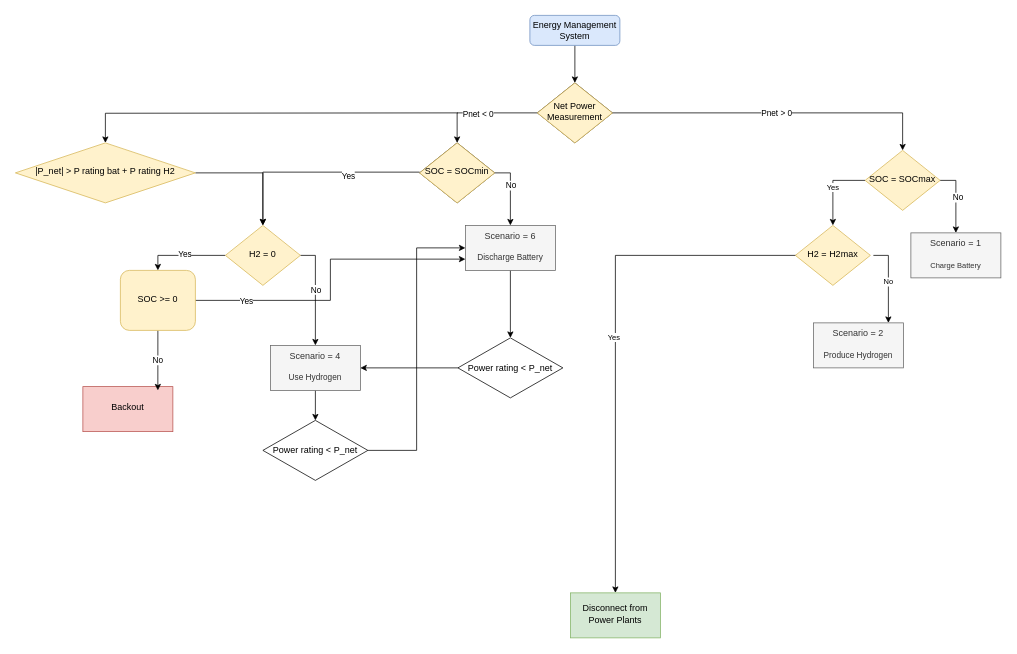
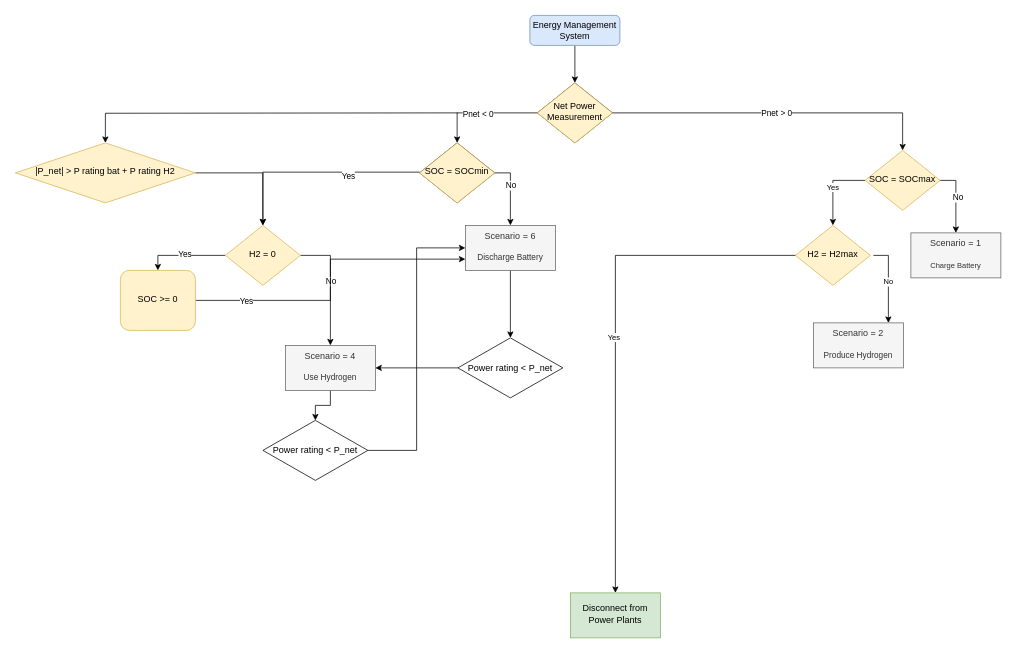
- <mxCell id="45" value="No" style="edgeStyle=orthogonalEdgeStyle;rounded=0;orthogonalLoop=1;jettySize=auto;html=1;exitX=0.5;exitY=1;exitDx=0;exitDy=0;entryX=0.833;entryY=0.083;entryDx=0;entryDy=0;entryPerimeter=0;" edge="1" parent="1" source="46" target="16"><mxGeometry relative="1" as="geometry" /></mxCell>
- <mxCell id="31" value="&lt;div&gt;Scenario = 4&lt;br&gt;&lt;/div&gt;&lt;div&gt;&lt;br&gt;&lt;/div&gt;&lt;div&gt;&lt;font style=&quot;font-size: 11px&quot;&gt;Use Hydrogen&lt;/font&gt;&lt;br&gt;&lt;/div&gt;" style="whiteSpace=wrap;html=1;shadow=0;strokeWidth=1;spacing=6;spacingTop=-4;fillColor=#f5f5f5;fontColor=#333333;strokeColor=#666666;" parent="1" vertex="1"><mxGeometry x="360" y="460" width="120" height="60" as="geometry" /></mxCell>
+ <mxCell id="31" value="&lt;div&gt;Scenario = 4&lt;br&gt;&lt;/div&gt;&lt;div&gt;&lt;br&gt;&lt;/div&gt;&lt;div&gt;&lt;font style=&quot;font-size: 11px&quot;&gt;Use Hydrogen&lt;/font&gt;&lt;br&gt;&lt;/div&gt;" style="whiteSpace=wrap;html=1;shadow=0;strokeWidth=1;spacing=6;spacingTop=-4;fillColor=#f5f5f5;fontColor=#333333;strokeColor=#666666;" parent="1" vertex="1"><mxGeometry x="380" y="460" width="120" height="60" as="geometry" /></mxCell>
- <mxCell id="16" value="Backout" style="whiteSpace=wrap;html=1;shadow=0;strokeWidth=1;spacing=6;spacingTop=-4;fillColor=#f8cecc;strokeColor=#b85450;" parent="1" vertex="1"><mxGeometry x="110" y="515" width="120" height="60" as="geometry" /></mxCell>
